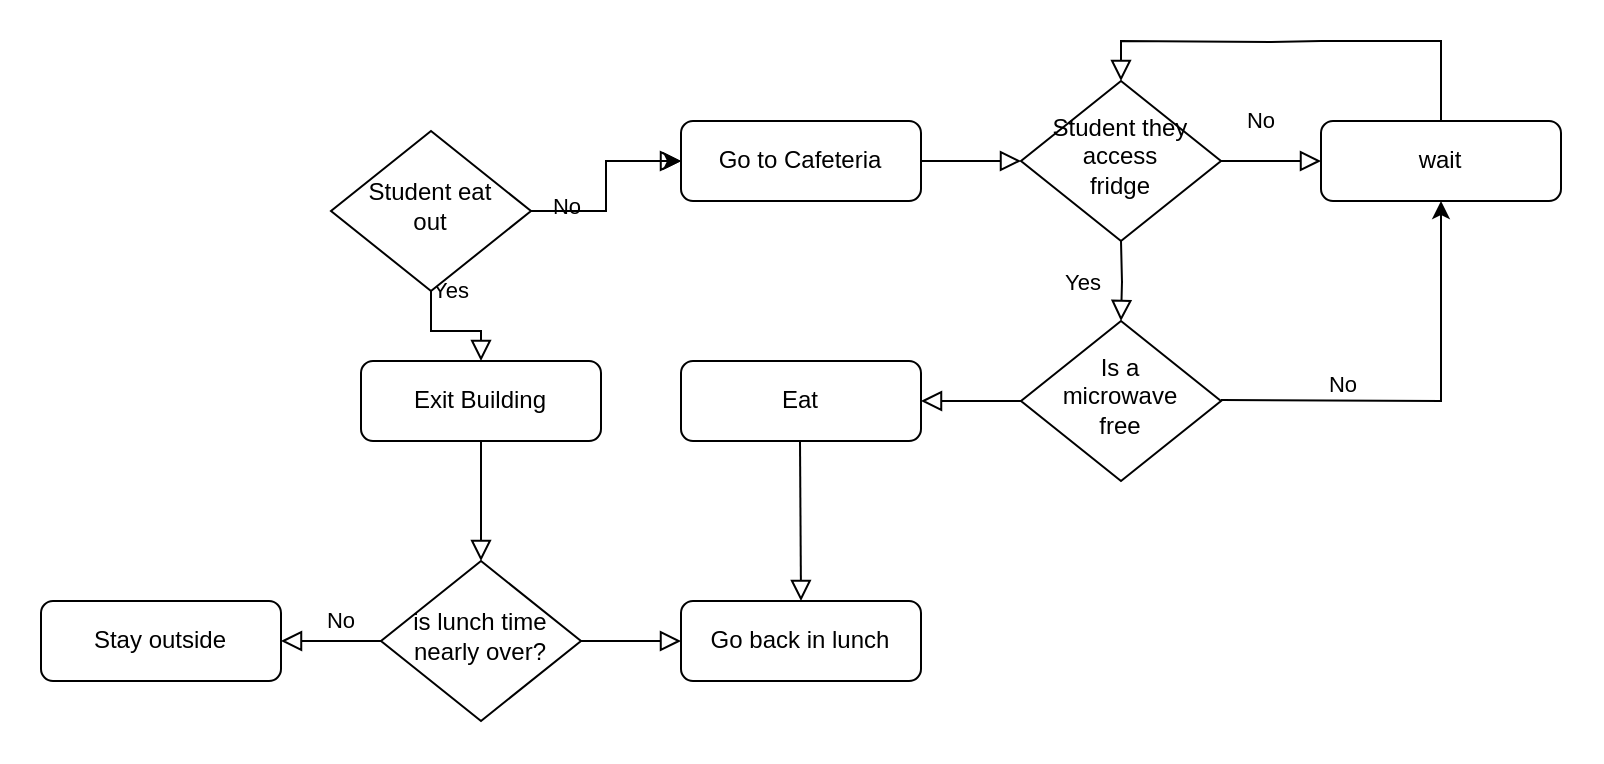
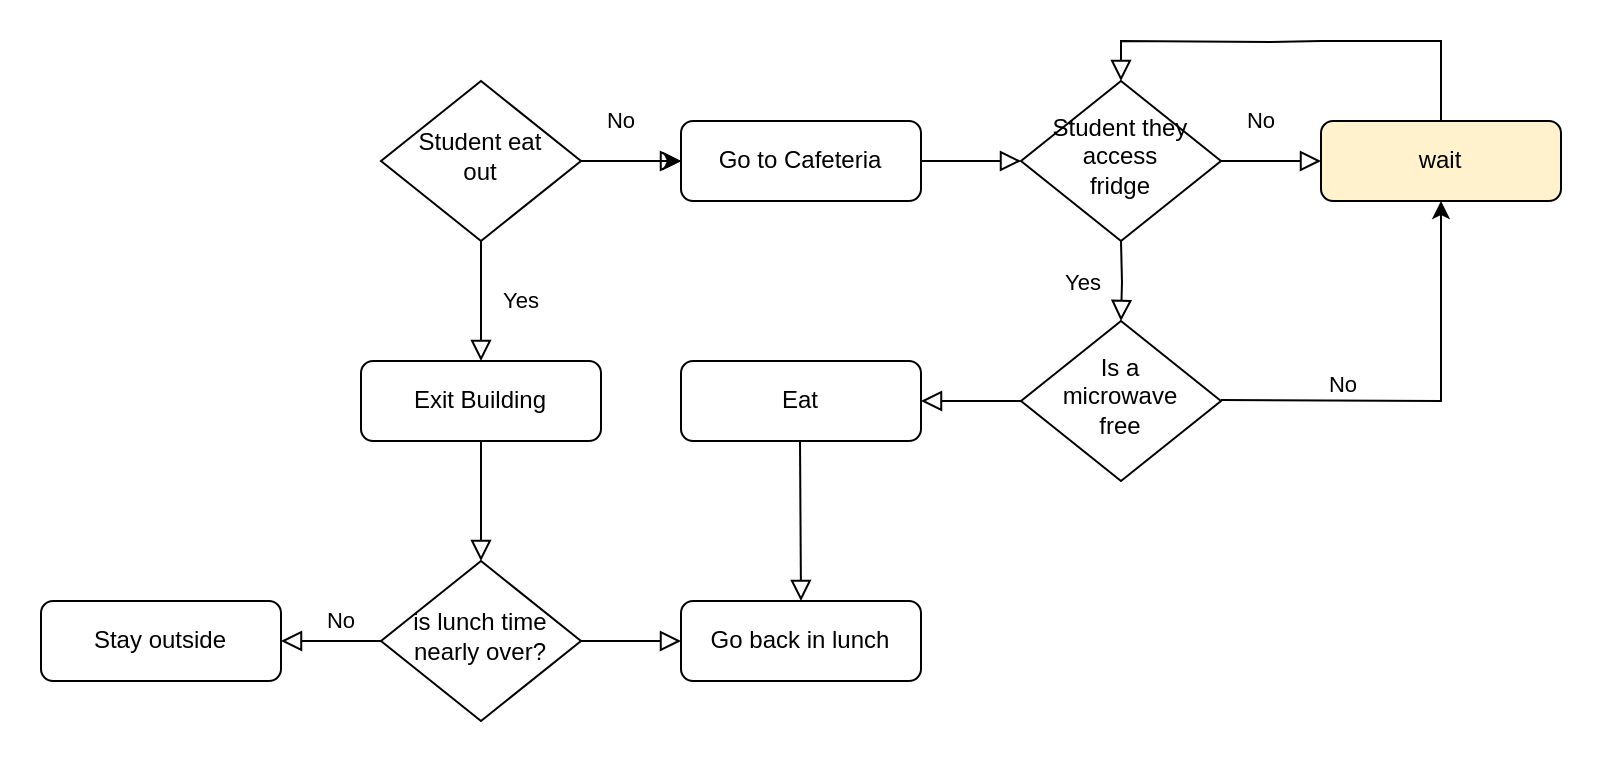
- <mxCell id="11" value="wait" style="rounded=1;whiteSpace=wrap;html=1;fontSize=12;glass=0;strokeWidth=1;shadow=0;" vertex="1" parent="1"><mxGeometry x="660" y="60" width="120" height="40" as="geometry" /></mxCell>
+ <mxCell id="11" value="wait" style="rounded=1;whiteSpace=wrap;html=1;fontSize=12;glass=0;strokeWidth=1;shadow=0;fillColor=#fff2cc;" vertex="1" parent="1"><mxGeometry x="660" y="60" width="120" height="40" as="geometry" /></mxCell>
- <mxCell id="5" value="&lt;div&gt;Student eat&lt;/div&gt;&lt;div&gt;out&lt;/div&gt;" style="rhombus;whiteSpace=wrap;html=1;shadow=0;fontFamily=Helvetica;fontSize=12;align=center;strokeWidth=1;spacing=6;spacingTop=-4;" parent="1" vertex="1"><mxGeometry x="165" y="65" width="100" height="80" as="geometry" /></mxCell>
+ <mxCell id="5" value="&lt;div&gt;Student eat&lt;/div&gt;&lt;div&gt;out&lt;/div&gt;" style="rhombus;whiteSpace=wrap;html=1;shadow=0;fontFamily=Helvetica;fontSize=12;align=center;strokeWidth=1;spacing=6;spacingTop=-4;" parent="1" vertex="1"><mxGeometry x="190" y="40" width="100" height="80" as="geometry" /></mxCell>
